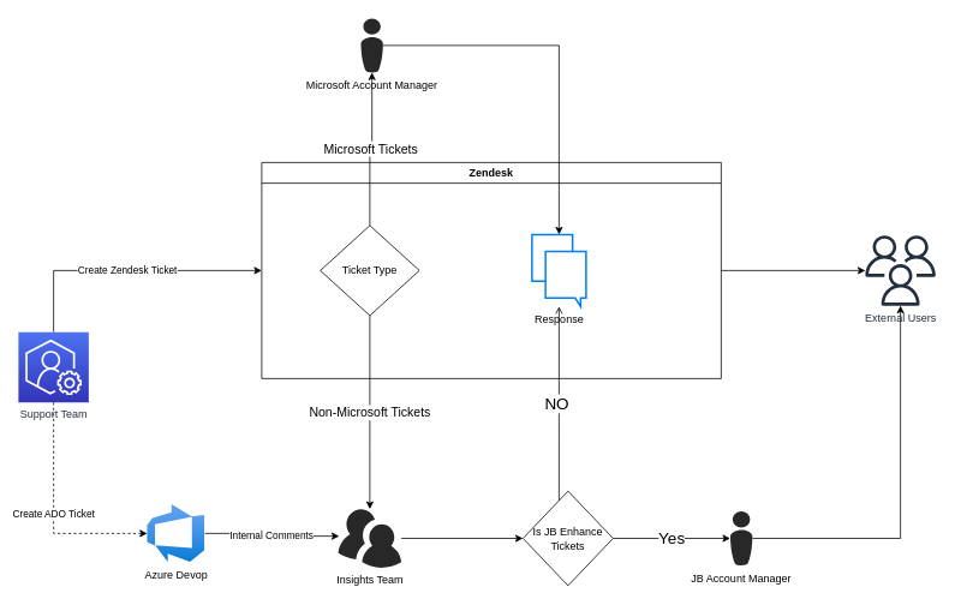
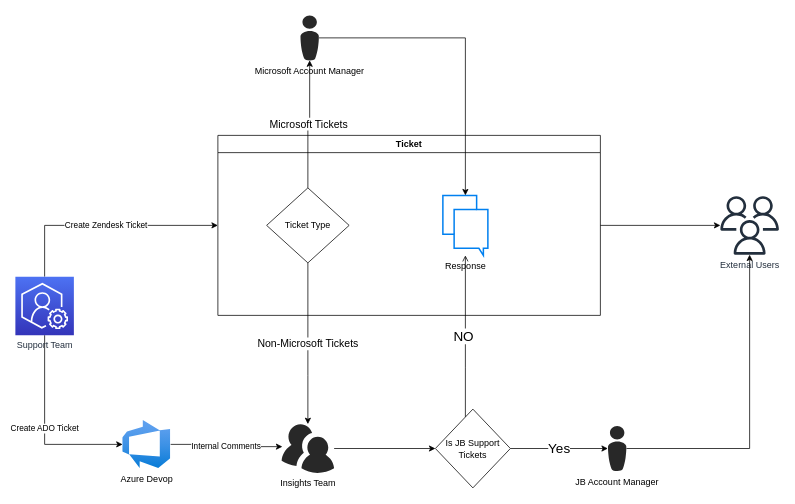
- <mxCell id="8" value="Zendesk" style="swimlane;whiteSpace=wrap;html=1;" vertex="1" parent="1"><mxGeometry x="290" y="180" width="510" height="240" as="geometry" /></mxCell>
+ <mxCell id="8" value="Ticket" style="swimlane;whiteSpace=wrap;html=1;" vertex="1" parent="1"><mxGeometry x="290" y="180" width="510" height="240" as="geometry" /></mxCell>
- <mxCell id="2" value="Create ADO Ticket" style="edgeStyle=orthogonalEdgeStyle;rounded=0;orthogonalLoop=1;jettySize=auto;html=1;dashed=1;" edge="1" parent="1" source="4" target="6"><mxGeometry relative="1" as="geometry"><Array as="points"><mxPoint x="59" y="592" /></Array></mxGeometry></mxCell>
+ <mxCell id="2" value="Create ADO Ticket" style="edgeStyle=orthogonalEdgeStyle;rounded=0;orthogonalLoop=1;jettySize=auto;html=1;" edge="1" parent="1" source="4" target="6"><mxGeometry relative="1" as="geometry"><Array as="points"><mxPoint x="59" y="592" /></Array></mxGeometry></mxCell>
- <mxCell id="20" value="Is JB Enhance Tickets" style="rhombus;whiteSpace=wrap;html=1;" vertex="1" parent="1"><mxGeometry x="580" y="545" width="100" height="105" as="geometry" /></mxCell>
+ <mxCell id="20" value="Is JB Support Tickets" style="rhombus;whiteSpace=wrap;html=1;" vertex="1" parent="1"><mxGeometry x="580" y="545" width="100" height="105" as="geometry" /></mxCell>
